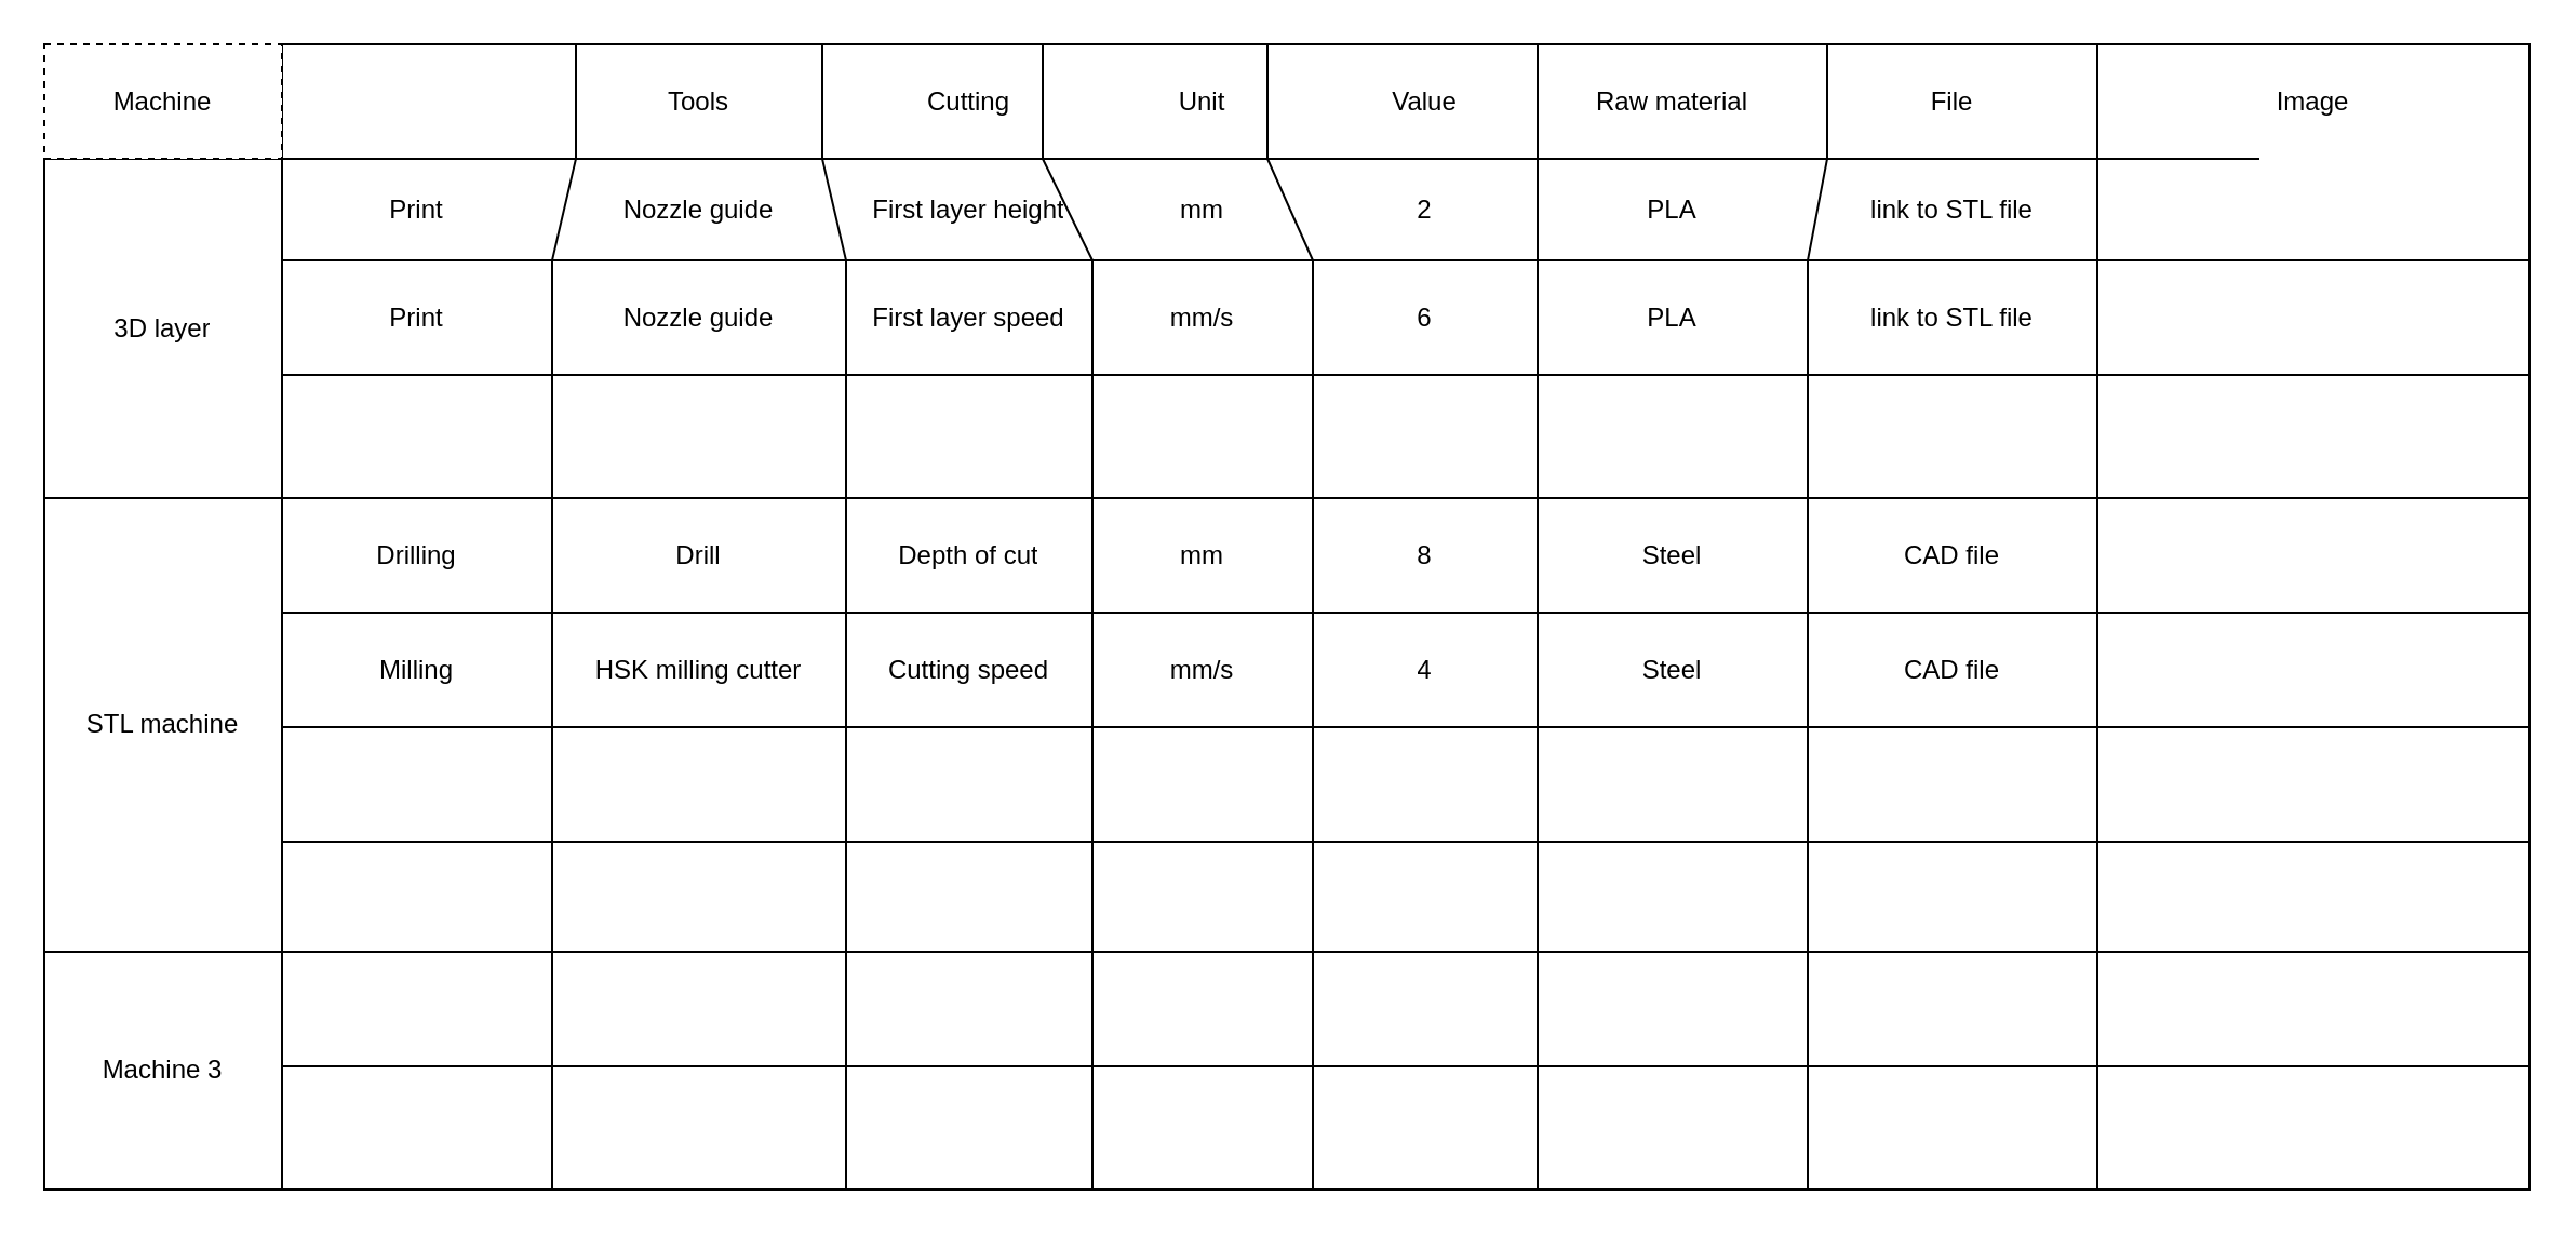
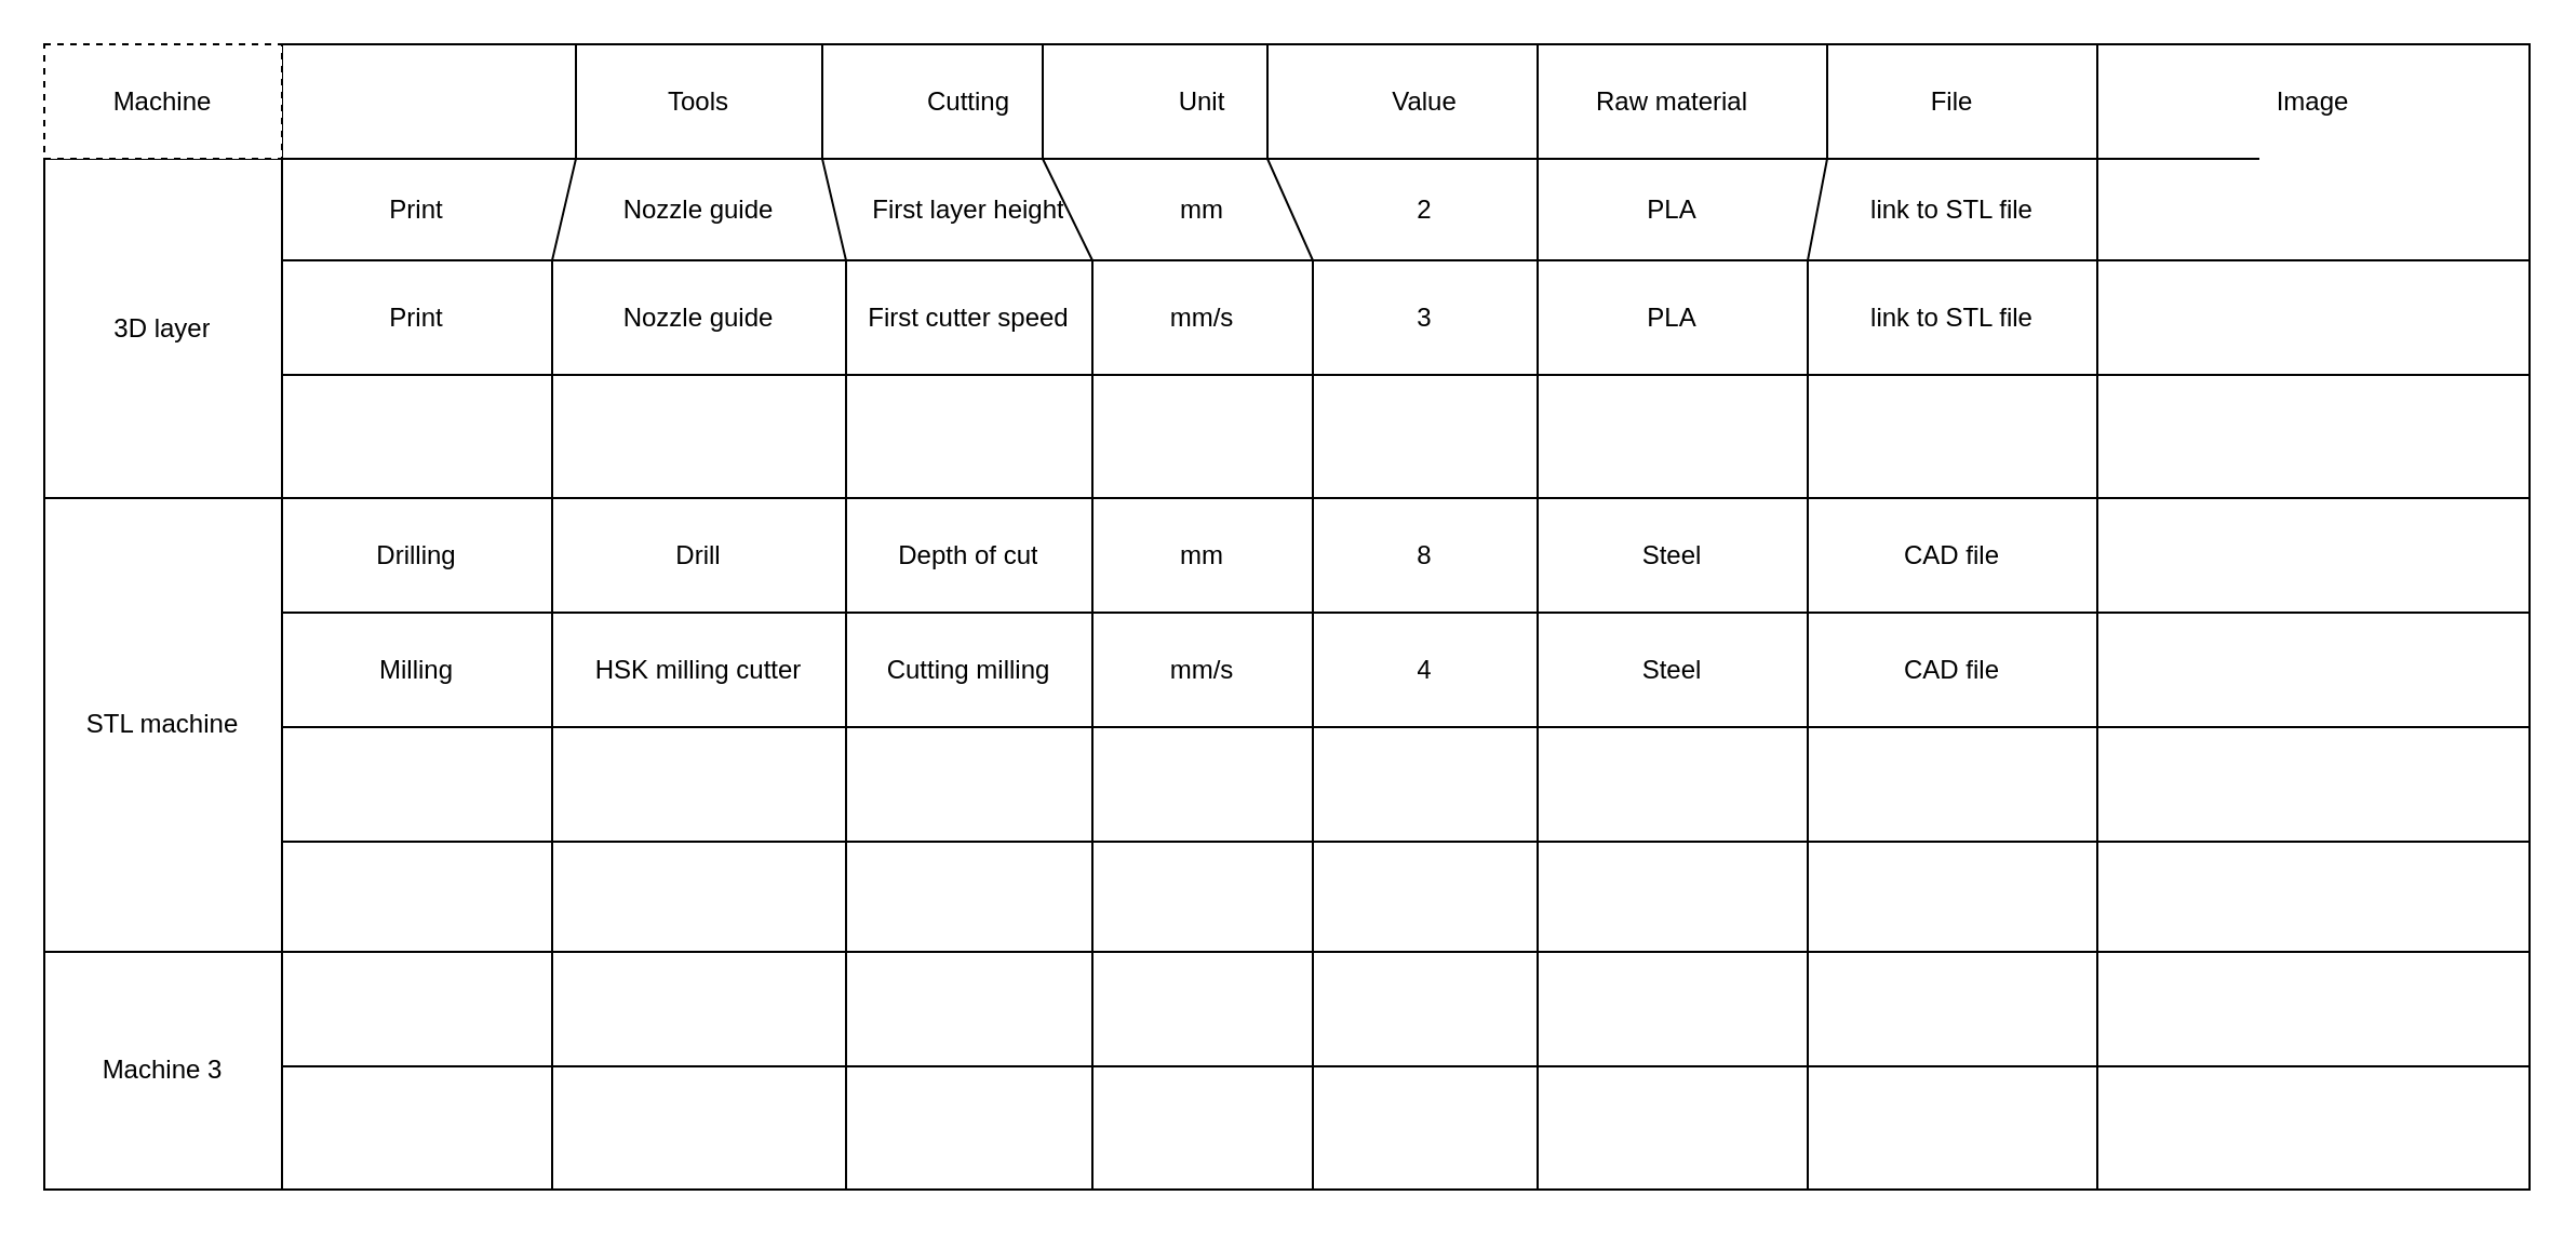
- <mxCell id="26" value="First layer speed" style="shape=partialRectangle;html=1;whiteSpace=wrap;connectable=0;overflow=hidden;fillColor=none;top=0;left=0;bottom=0;right=0;" parent="23" vertex="1"><mxGeometry x="261" width="114" height="53" as="geometry" /></mxCell>
+ <mxCell id="26" value="First cutter speed" style="shape=partialRectangle;html=1;whiteSpace=wrap;connectable=0;overflow=hidden;fillColor=none;top=0;left=0;bottom=0;right=0;" parent="23" vertex="1"><mxGeometry x="261" width="114" height="53" as="geometry" /></mxCell>
- <mxCell id="28" value="6" style="shape=partialRectangle;html=1;whiteSpace=wrap;connectable=0;overflow=hidden;fillColor=none;top=0;left=0;bottom=0;right=0;" parent="23" vertex="1"><mxGeometry x="477" width="104" height="53" as="geometry" /></mxCell>
+ <mxCell id="28" value="3" style="shape=partialRectangle;html=1;whiteSpace=wrap;connectable=0;overflow=hidden;fillColor=none;top=0;left=0;bottom=0;right=0;" parent="23" vertex="1"><mxGeometry x="477" width="104" height="53" as="geometry" /></mxCell>
- <mxCell id="53" value="Cutting speed" style="shape=partialRectangle;html=1;whiteSpace=wrap;connectable=0;overflow=hidden;fillColor=none;top=0;left=0;bottom=0;right=0;" parent="50" vertex="1"><mxGeometry x="261" width="114" height="53" as="geometry" /></mxCell>
+ <mxCell id="53" value="Cutting milling" style="shape=partialRectangle;html=1;whiteSpace=wrap;connectable=0;overflow=hidden;fillColor=none;top=0;left=0;bottom=0;right=0;" parent="50" vertex="1"><mxGeometry x="261" width="114" height="53" as="geometry" /></mxCell>
